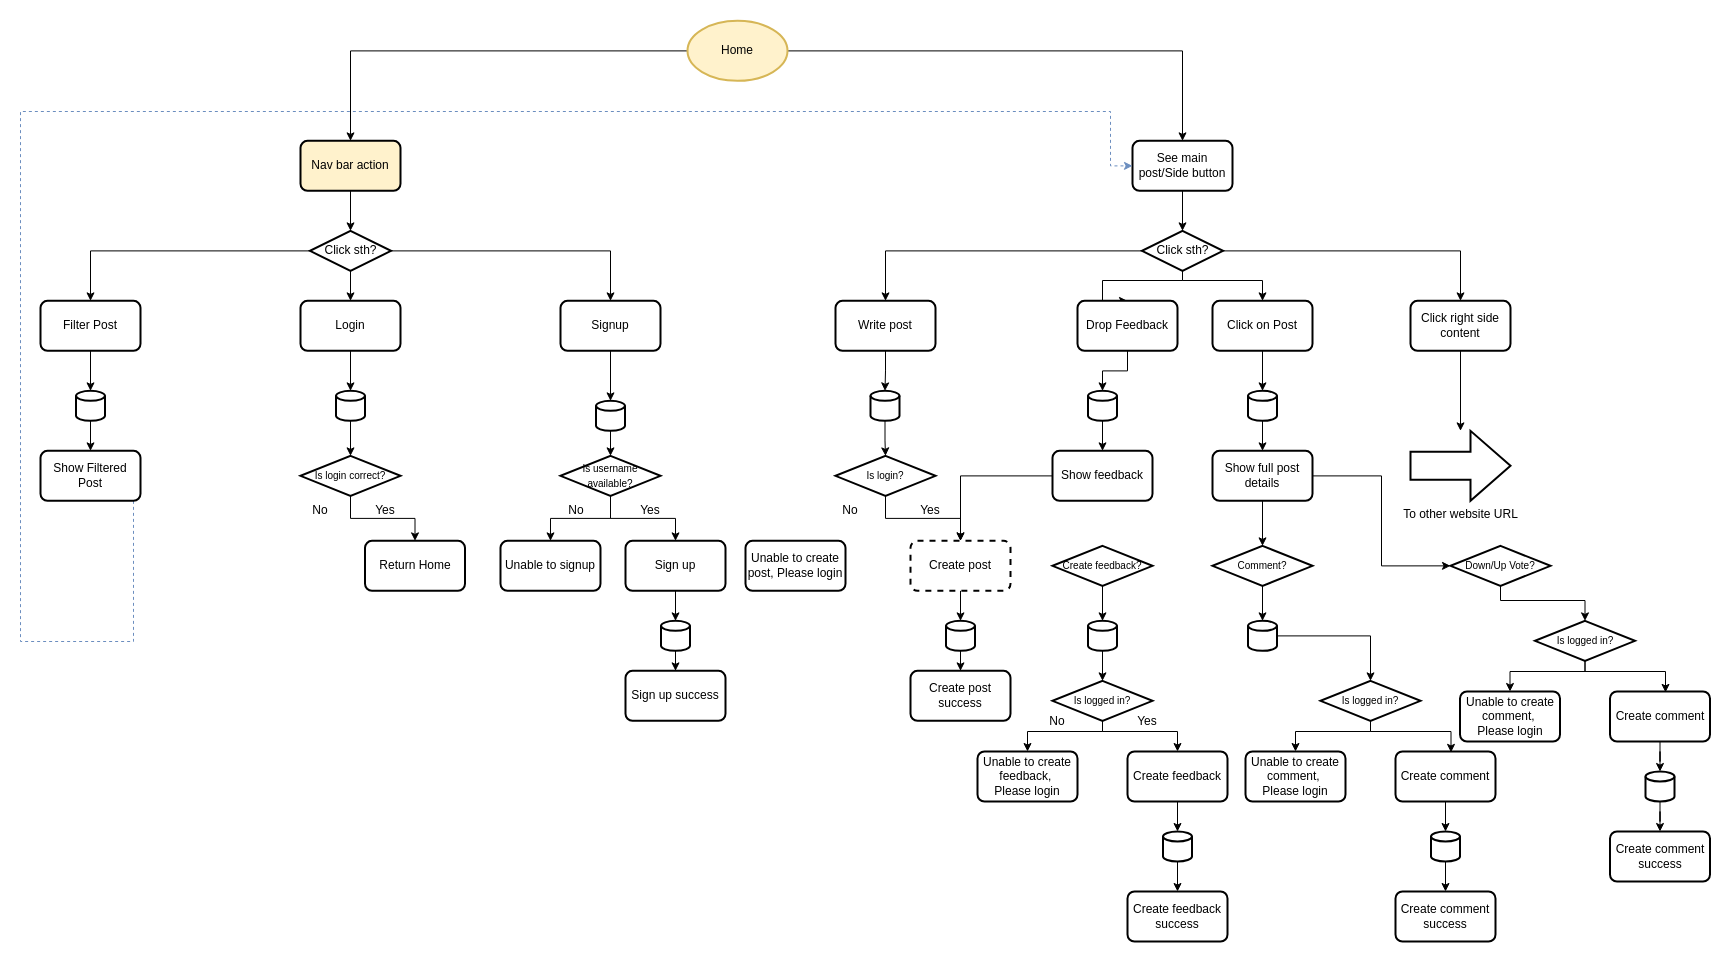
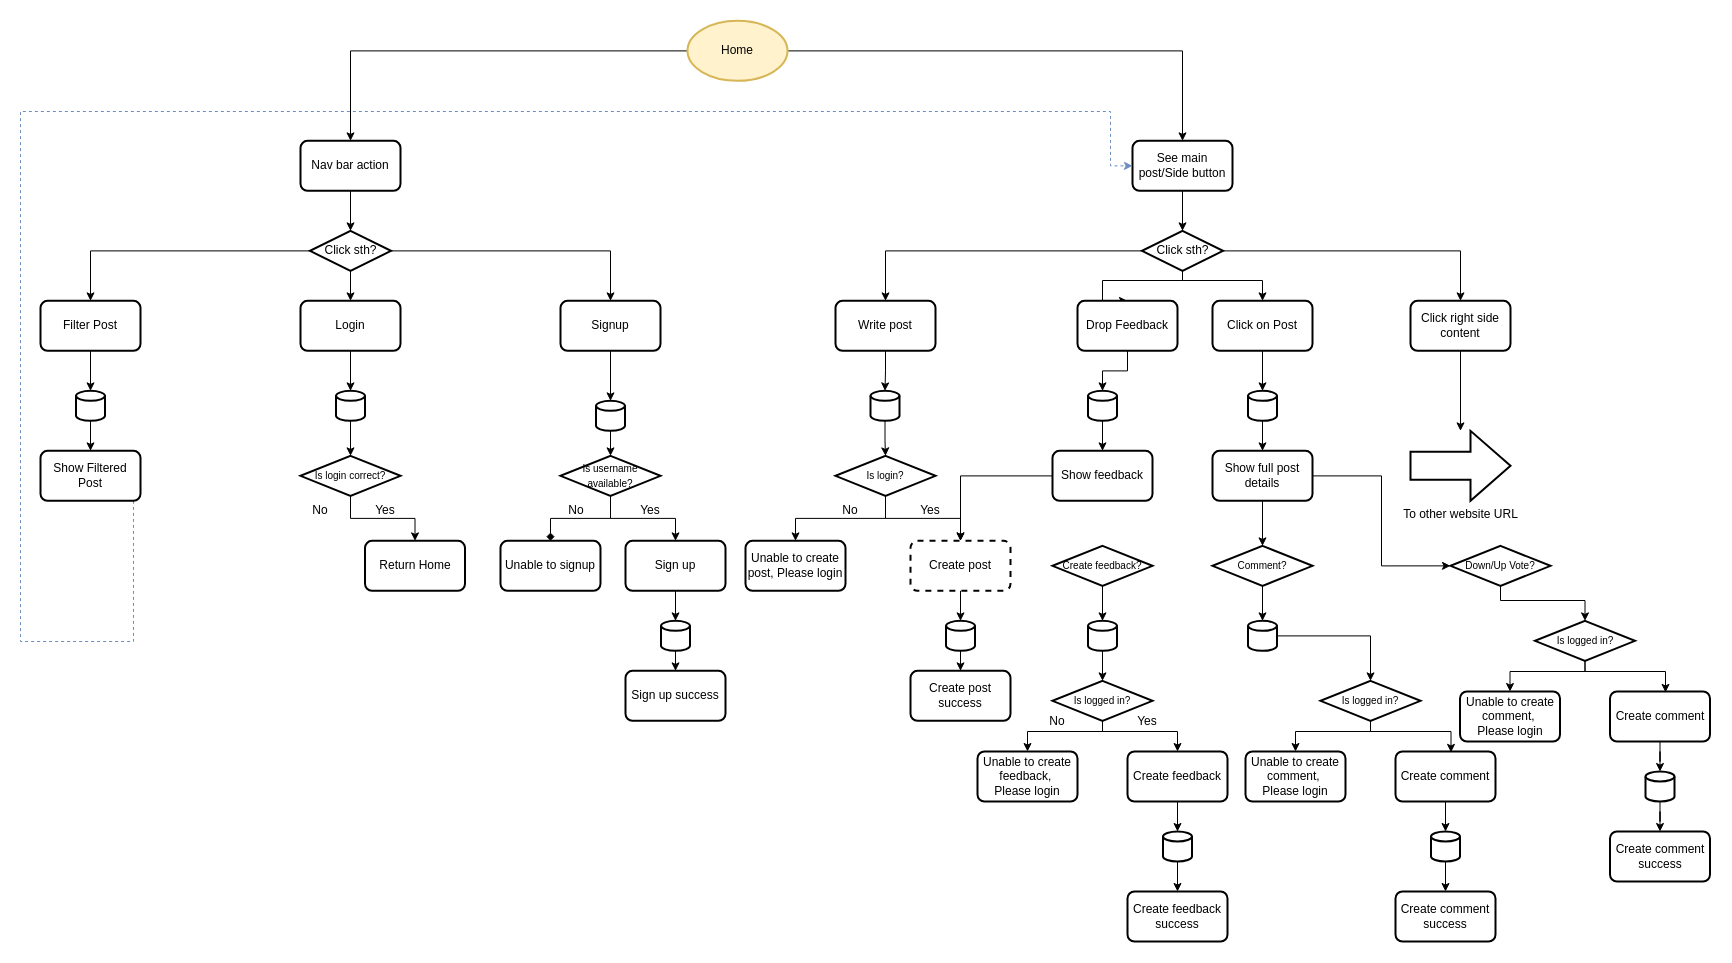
- <mxCell id="5" value="Nav bar action" style="rounded=1;whiteSpace=wrap;html=1;absoluteArcSize=1;arcSize=14;strokeWidth=2;fillColor=#fff2cc;" vertex="1" parent="1"><mxGeometry x="300" y="140.37" width="100" height="50" as="geometry" /></mxCell>
+ <mxCell id="5" value="Nav bar action" style="rounded=1;whiteSpace=wrap;html=1;absoluteArcSize=1;arcSize=14;strokeWidth=2;" vertex="1" parent="1"><mxGeometry x="300" y="140.37" width="100" height="50" as="geometry" /></mxCell>
+ <mxCell id="59" style="edgeStyle=orthogonalEdgeStyle;rounded=0;orthogonalLoop=1;jettySize=auto;html=1;entryX=0.5;entryY=0;entryDx=0;entryDy=0;" edge="1" parent="1" source="61" target="71"><mxGeometry relative="1" as="geometry" /></mxCell>
- <mxCell id="29" style="edgeStyle=orthogonalEdgeStyle;rounded=0;orthogonalLoop=1;jettySize=auto;html=1;entryX=0.5;entryY=0;entryDx=0;entryDy=0;" edge="1" parent="1" source="31" target="36"><mxGeometry relative="1" as="geometry" /></mxCell>
+ <mxCell id="29" style="edgeStyle=orthogonalEdgeStyle;rounded=0;orthogonalLoop=1;jettySize=auto;html=1;entryX=0.5;entryY=0;entryDx=0;entryDy=0;endArrow=diamond;" edge="1" parent="1" source="31" target="36"><mxGeometry relative="1" as="geometry" /></mxCell>
